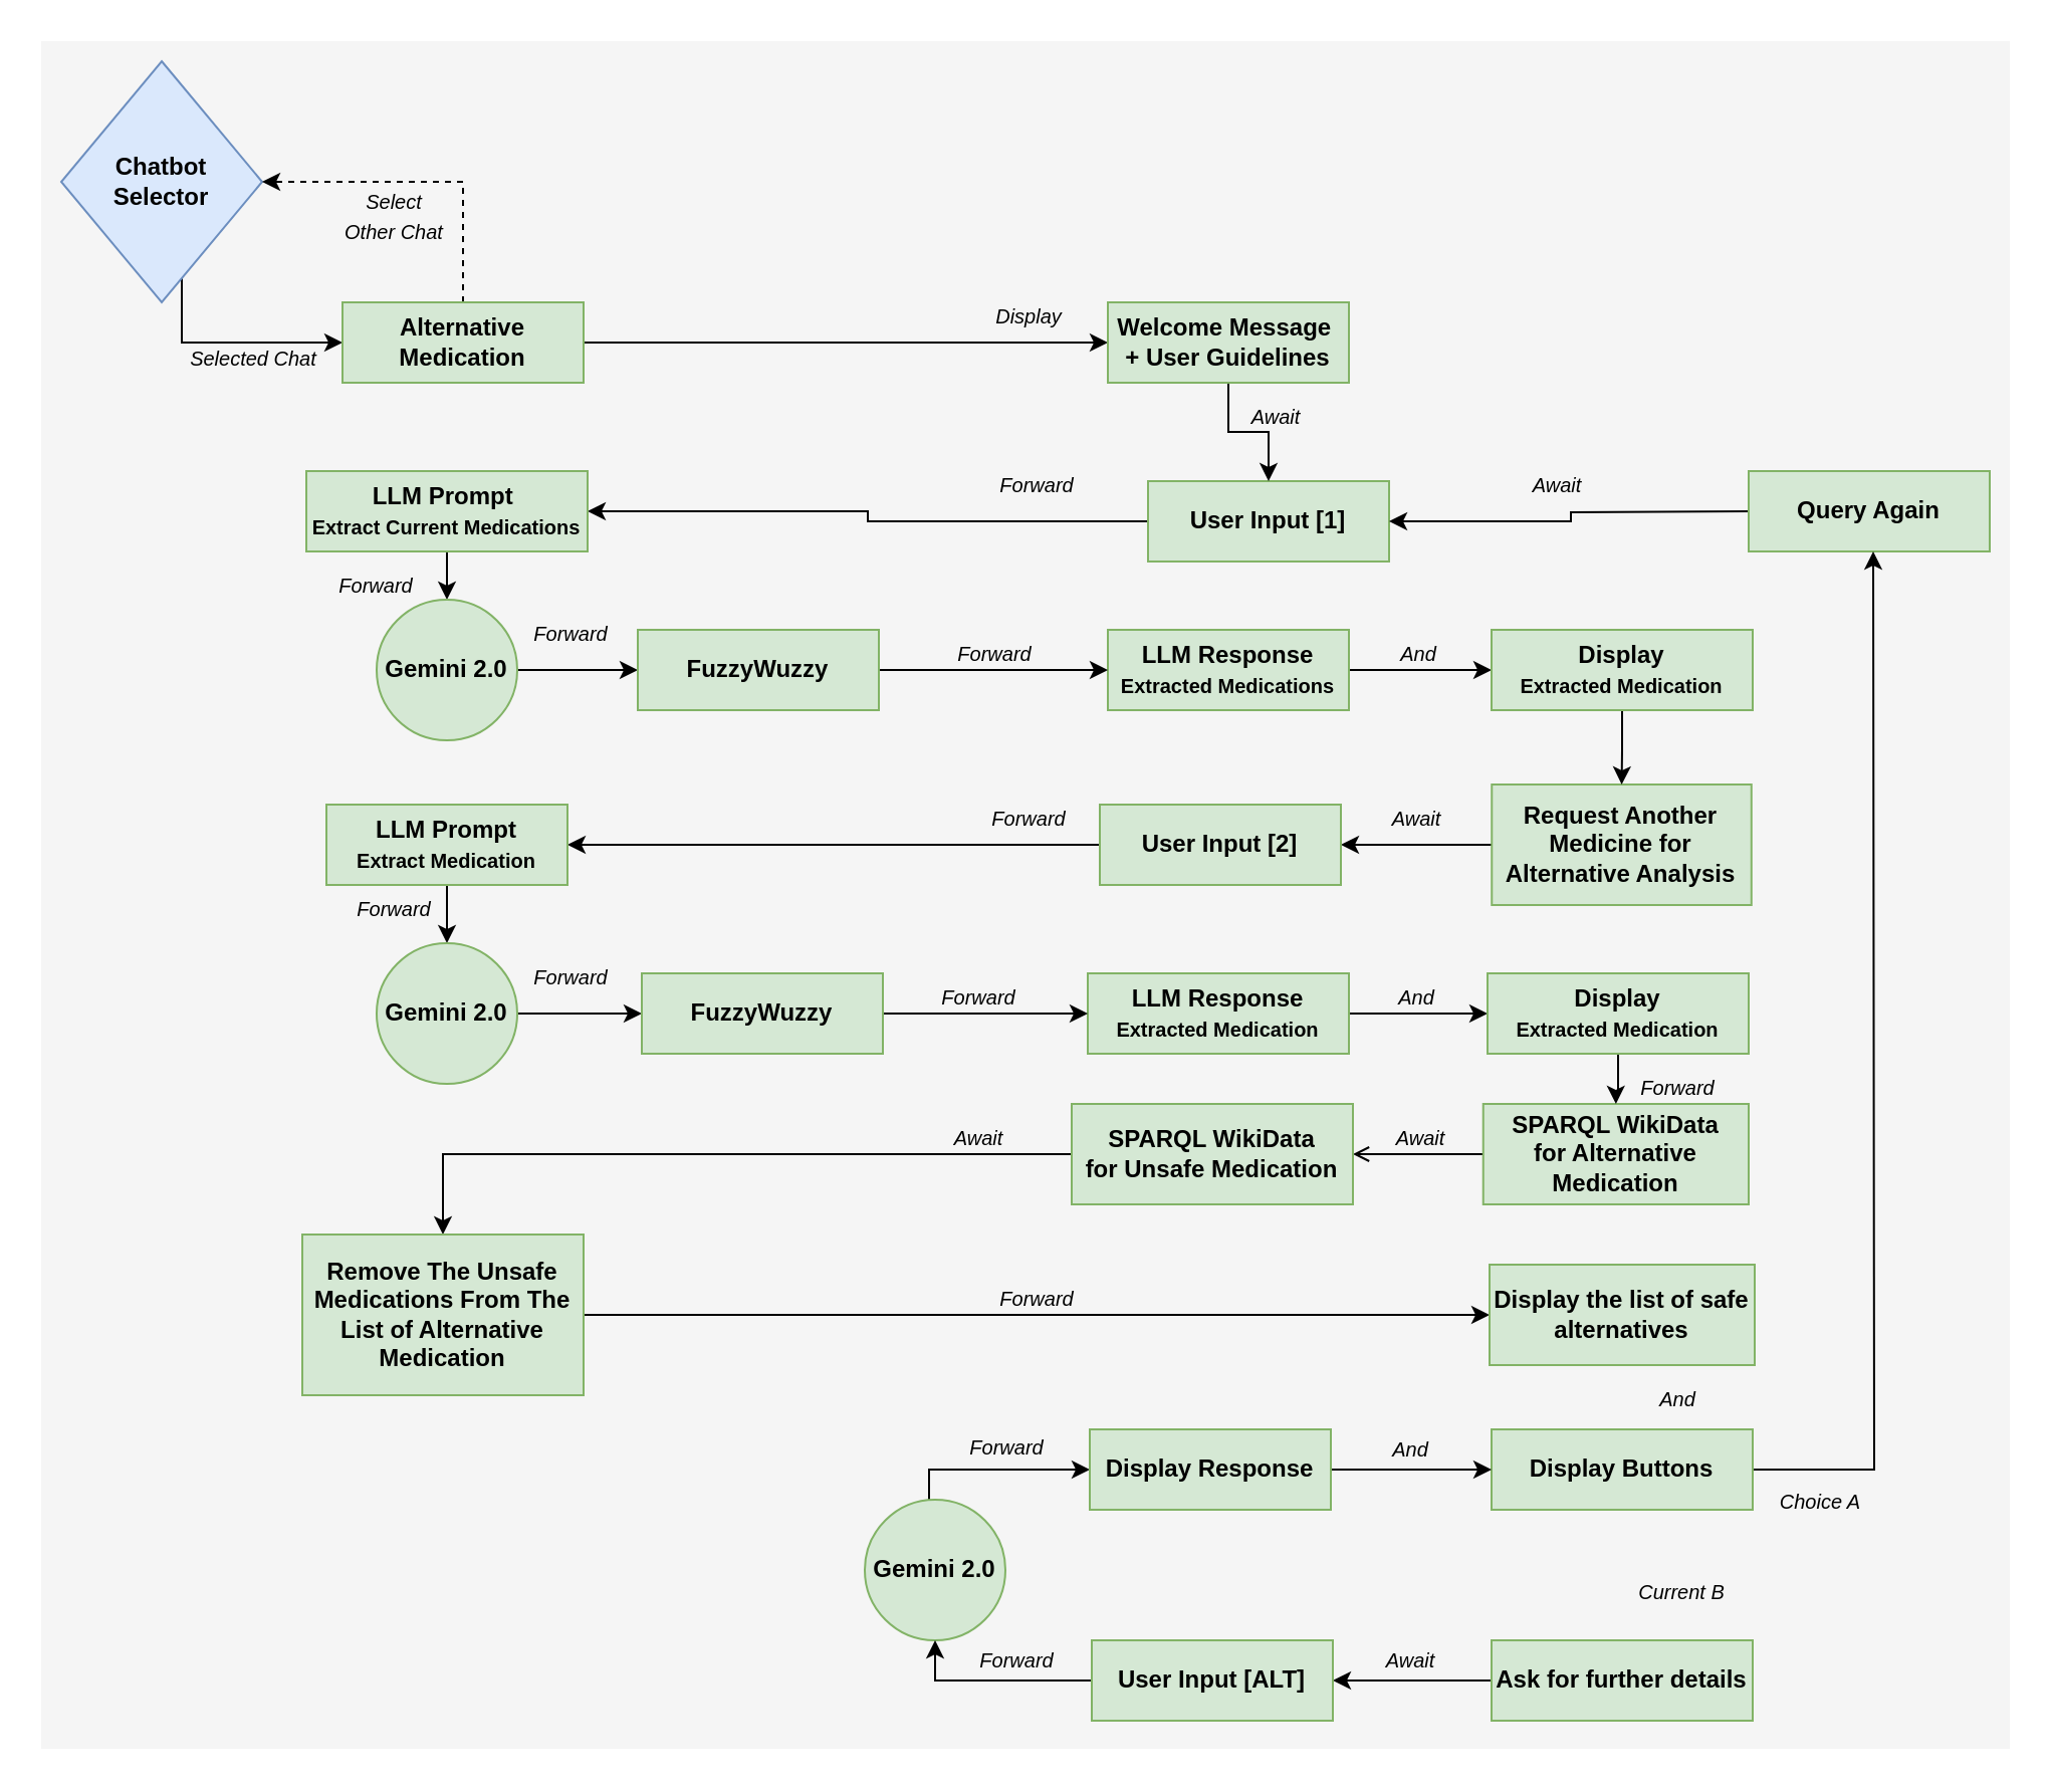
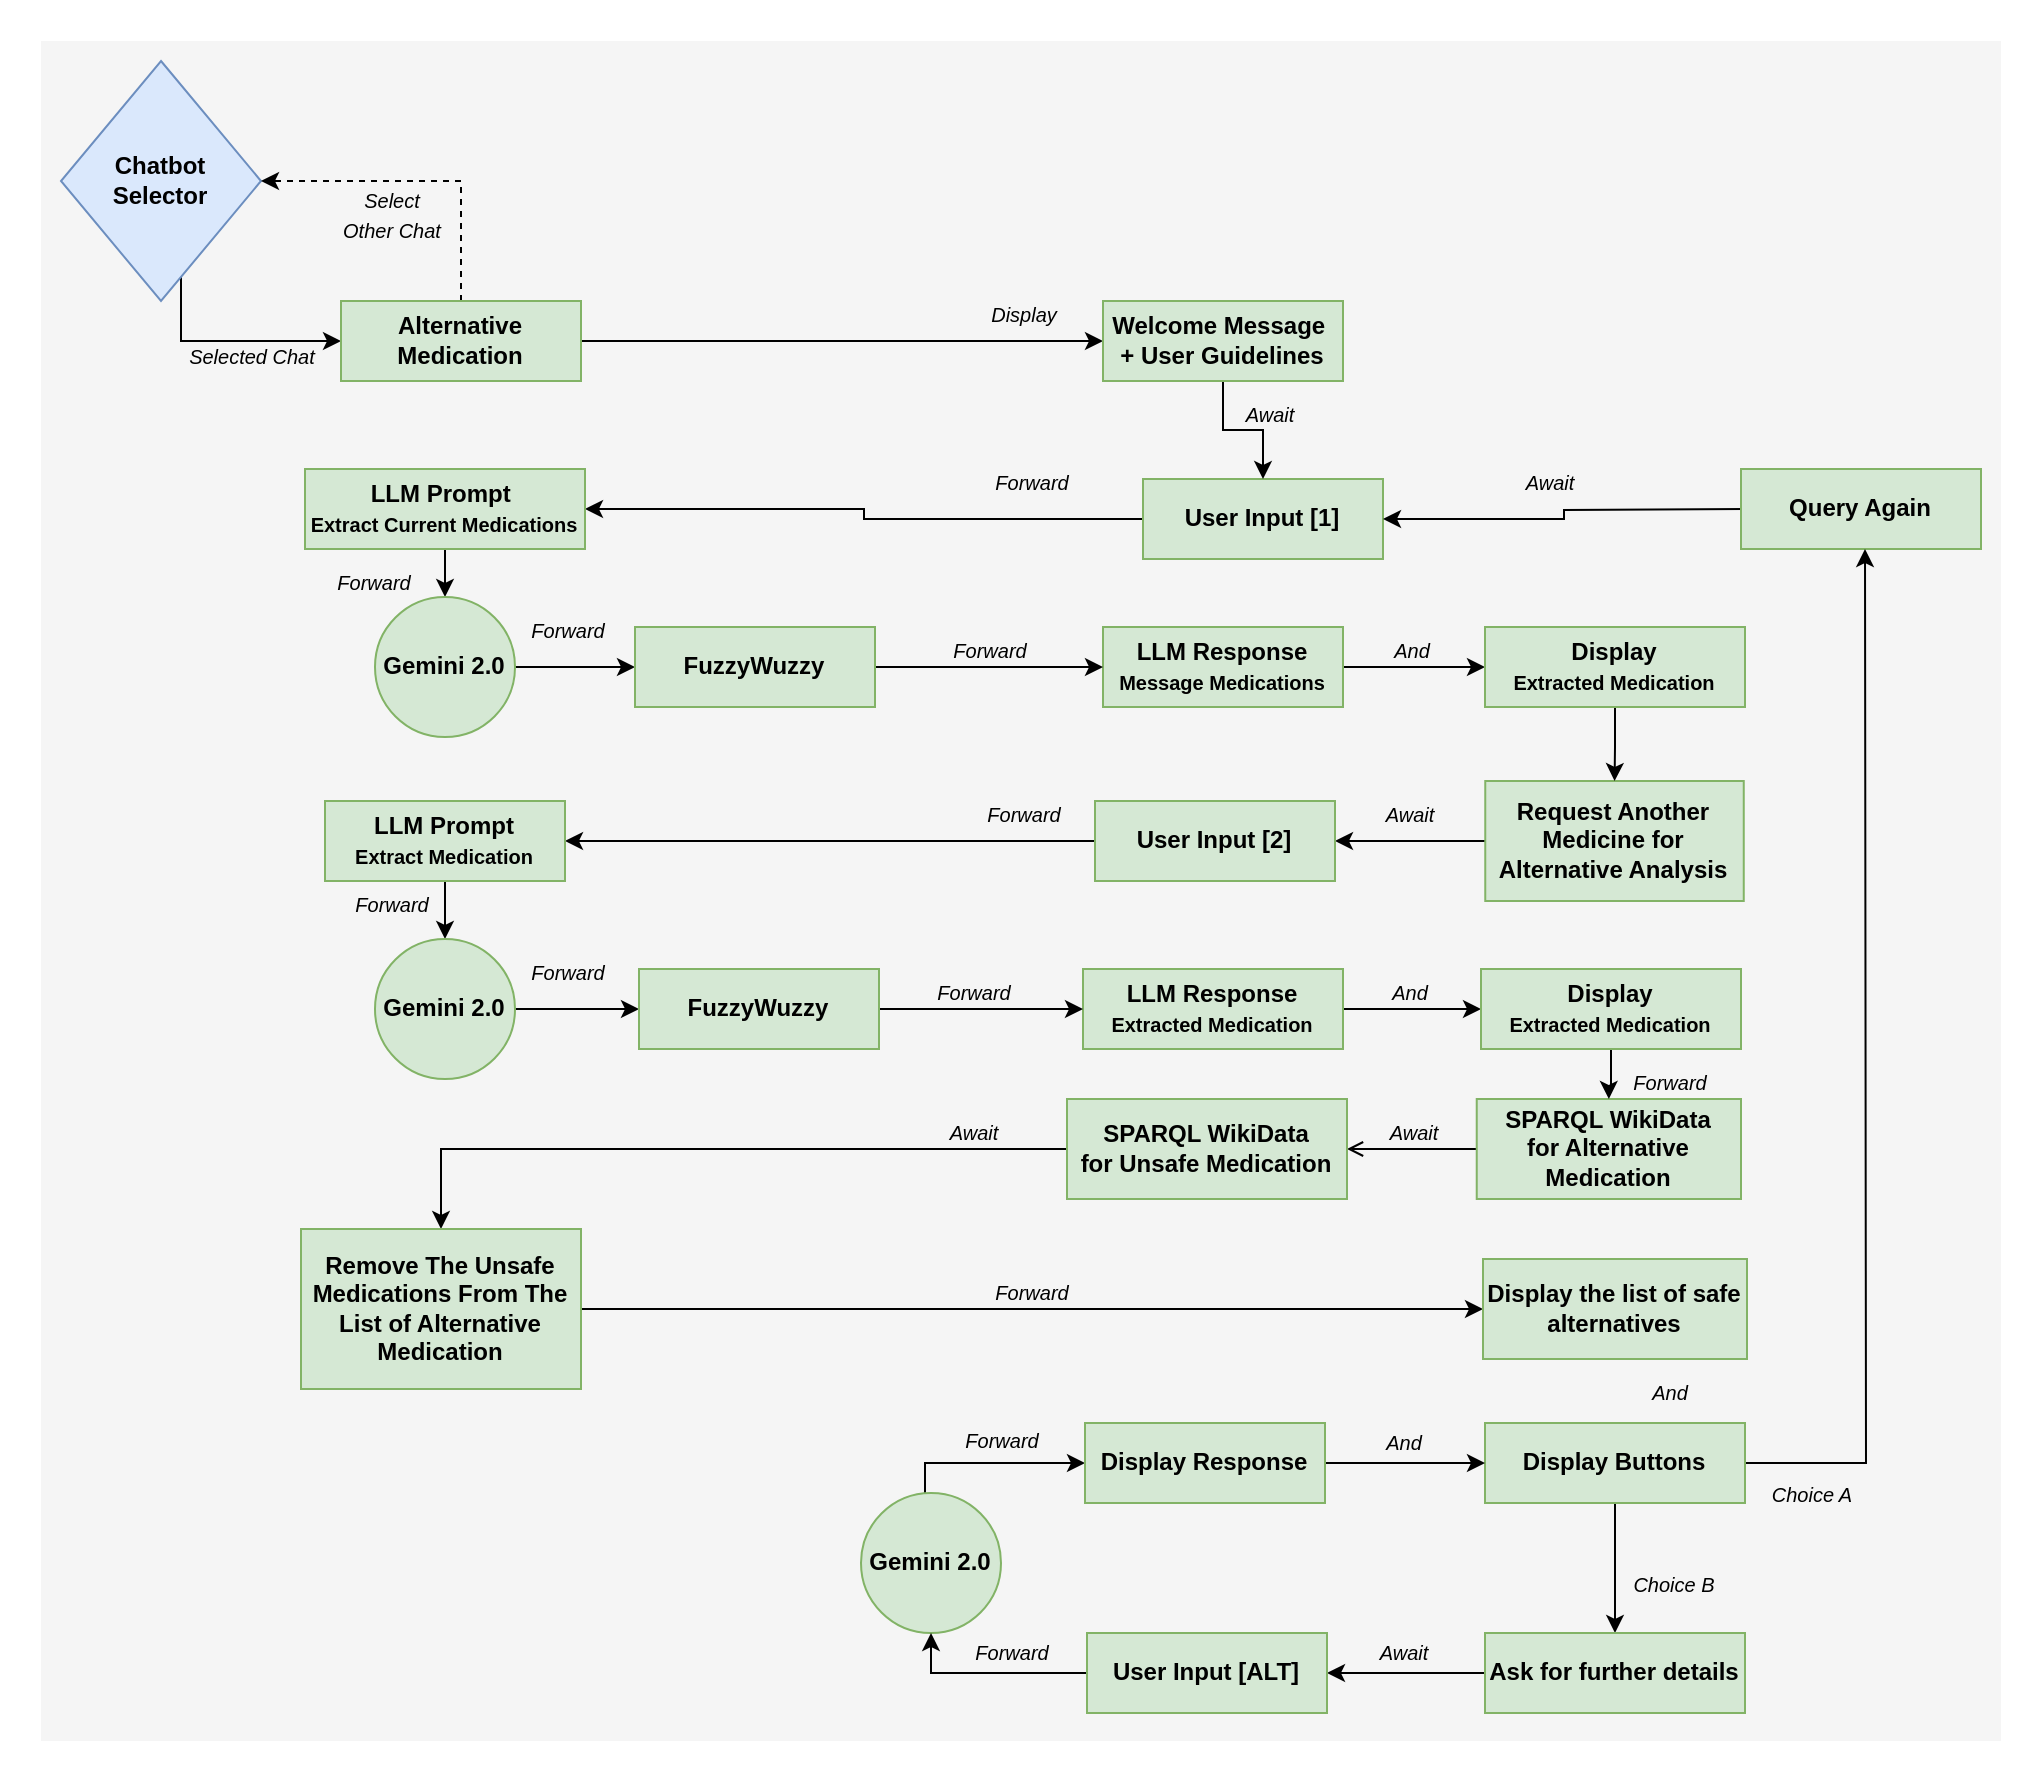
- <mxCell id="15" value="&lt;b style=&quot;&quot;&gt;LLM Response&lt;br&gt;&lt;font style=&quot;font-size: 10px;&quot;&gt;Extracted Medications&lt;/font&gt;&lt;br&gt;&lt;/b&gt;" style="rounded=0;whiteSpace=wrap;html=1;fillColor=#d5e8d4;strokeColor=#82b366;" parent="1" vertex="1"><mxGeometry x="551" y="313" width="120" height="40" as="geometry" /></mxCell>
+ <mxCell id="15" value="&lt;b style=&quot;&quot;&gt;LLM Response&lt;br&gt;&lt;font style=&quot;font-size: 10px;&quot;&gt;Message Medications&lt;/font&gt;&lt;br&gt;&lt;/b&gt;" style="rounded=0;whiteSpace=wrap;html=1;fillColor=#d5e8d4;strokeColor=#82b366;" parent="1" vertex="1"><mxGeometry x="551" y="313" width="120" height="40" as="geometry" /></mxCell>
+ <mxCell id="56" style="edgeStyle=orthogonalEdgeStyle;rounded=0;orthogonalLoop=1;jettySize=auto;html=1;entryX=0.5;entryY=0;entryDx=0;entryDy=0;" parent="1" source="58" target="60" edge="1"><mxGeometry relative="1" as="geometry" /></mxCell>
- <mxCell id="70" value="&lt;span style=&quot;font-size: 10px;&quot;&gt;&lt;i&gt;Current B&lt;/i&gt;&lt;/span&gt;" style="text;html=1;strokeColor=none;fillColor=none;align=center;verticalAlign=middle;whiteSpace=wrap;rounded=0;direction=east;" parent="1" vertex="1"><mxGeometry x="802" y="775" width="70" height="34" as="geometry" /></mxCell>
+ <mxCell id="70" value="&lt;span style=&quot;font-size: 10px;&quot;&gt;&lt;i&gt;Choice B&lt;/i&gt;&lt;/span&gt;" style="text;html=1;strokeColor=none;fillColor=none;align=center;verticalAlign=middle;whiteSpace=wrap;rounded=0;direction=east;" parent="1" vertex="1"><mxGeometry x="802" y="775" width="70" height="34" as="geometry" /></mxCell>
